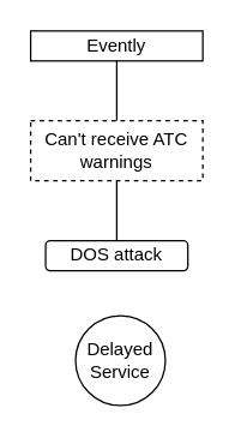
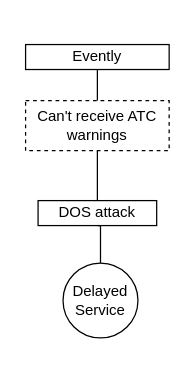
- <mxCell id="3" value="Evently" style="rounded=0;whiteSpace=wrap;html=1;" vertex="1" parent="1"><mxGeometry x="20" y="20" width="115" height="20" as="geometry" /></mxCell>
+ <mxCell id="3" value="Evently" style="rounded=0;whiteSpace=wrap;html=1;" vertex="1" parent="1"><mxGeometry x="20" y="35" width="115" height="20" as="geometry" /></mxCell>
- <mxCell id="7" value="DOS attack" style="whiteSpace=wrap;html=1;rounded=1;" vertex="1" parent="1"><mxGeometry x="30" y="160" width="95" height="20" as="geometry" /></mxCell>
+ <mxCell id="7" value="DOS attack" style="rounded=0;whiteSpace=wrap;html=1;" vertex="1" parent="1"><mxGeometry x="30" y="160" width="95" height="20" as="geometry" /></mxCell>
+ <mxCell id="6" style="edgeStyle=orthogonalEdgeStyle;rounded=0;orthogonalLoop=1;jettySize=auto;html=1;exitX=0.5;exitY=1;exitDx=0;exitDy=0;entryX=0.5;entryY=0;entryDx=0;entryDy=0;endArrow=none;endFill=0;" edge="1" parent="1" source="7" target="8"><mxGeometry relative="1" as="geometry" /></mxCell>
